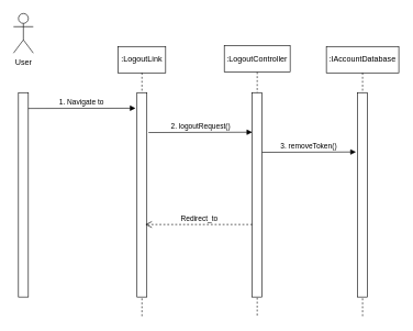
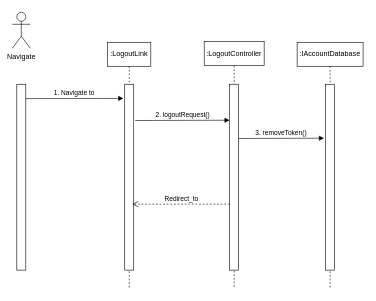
- <mxCell id="5" value="User" style="shape=umlActor;verticalLabelPosition=bottom;labelBackgroundColor=#ffffff;verticalAlign=top;html=1;" parent="1" vertex="1"><mxGeometry x="20" y="20" width="30" height="60" as="geometry" /></mxCell>
+ <mxCell id="5" value="Navigate" style="shape=umlActor;verticalLabelPosition=bottom;labelBackgroundColor=#ffffff;verticalAlign=top;html=1;" parent="1" vertex="1"><mxGeometry x="20" y="20" width="30" height="60" as="geometry" /></mxCell>
